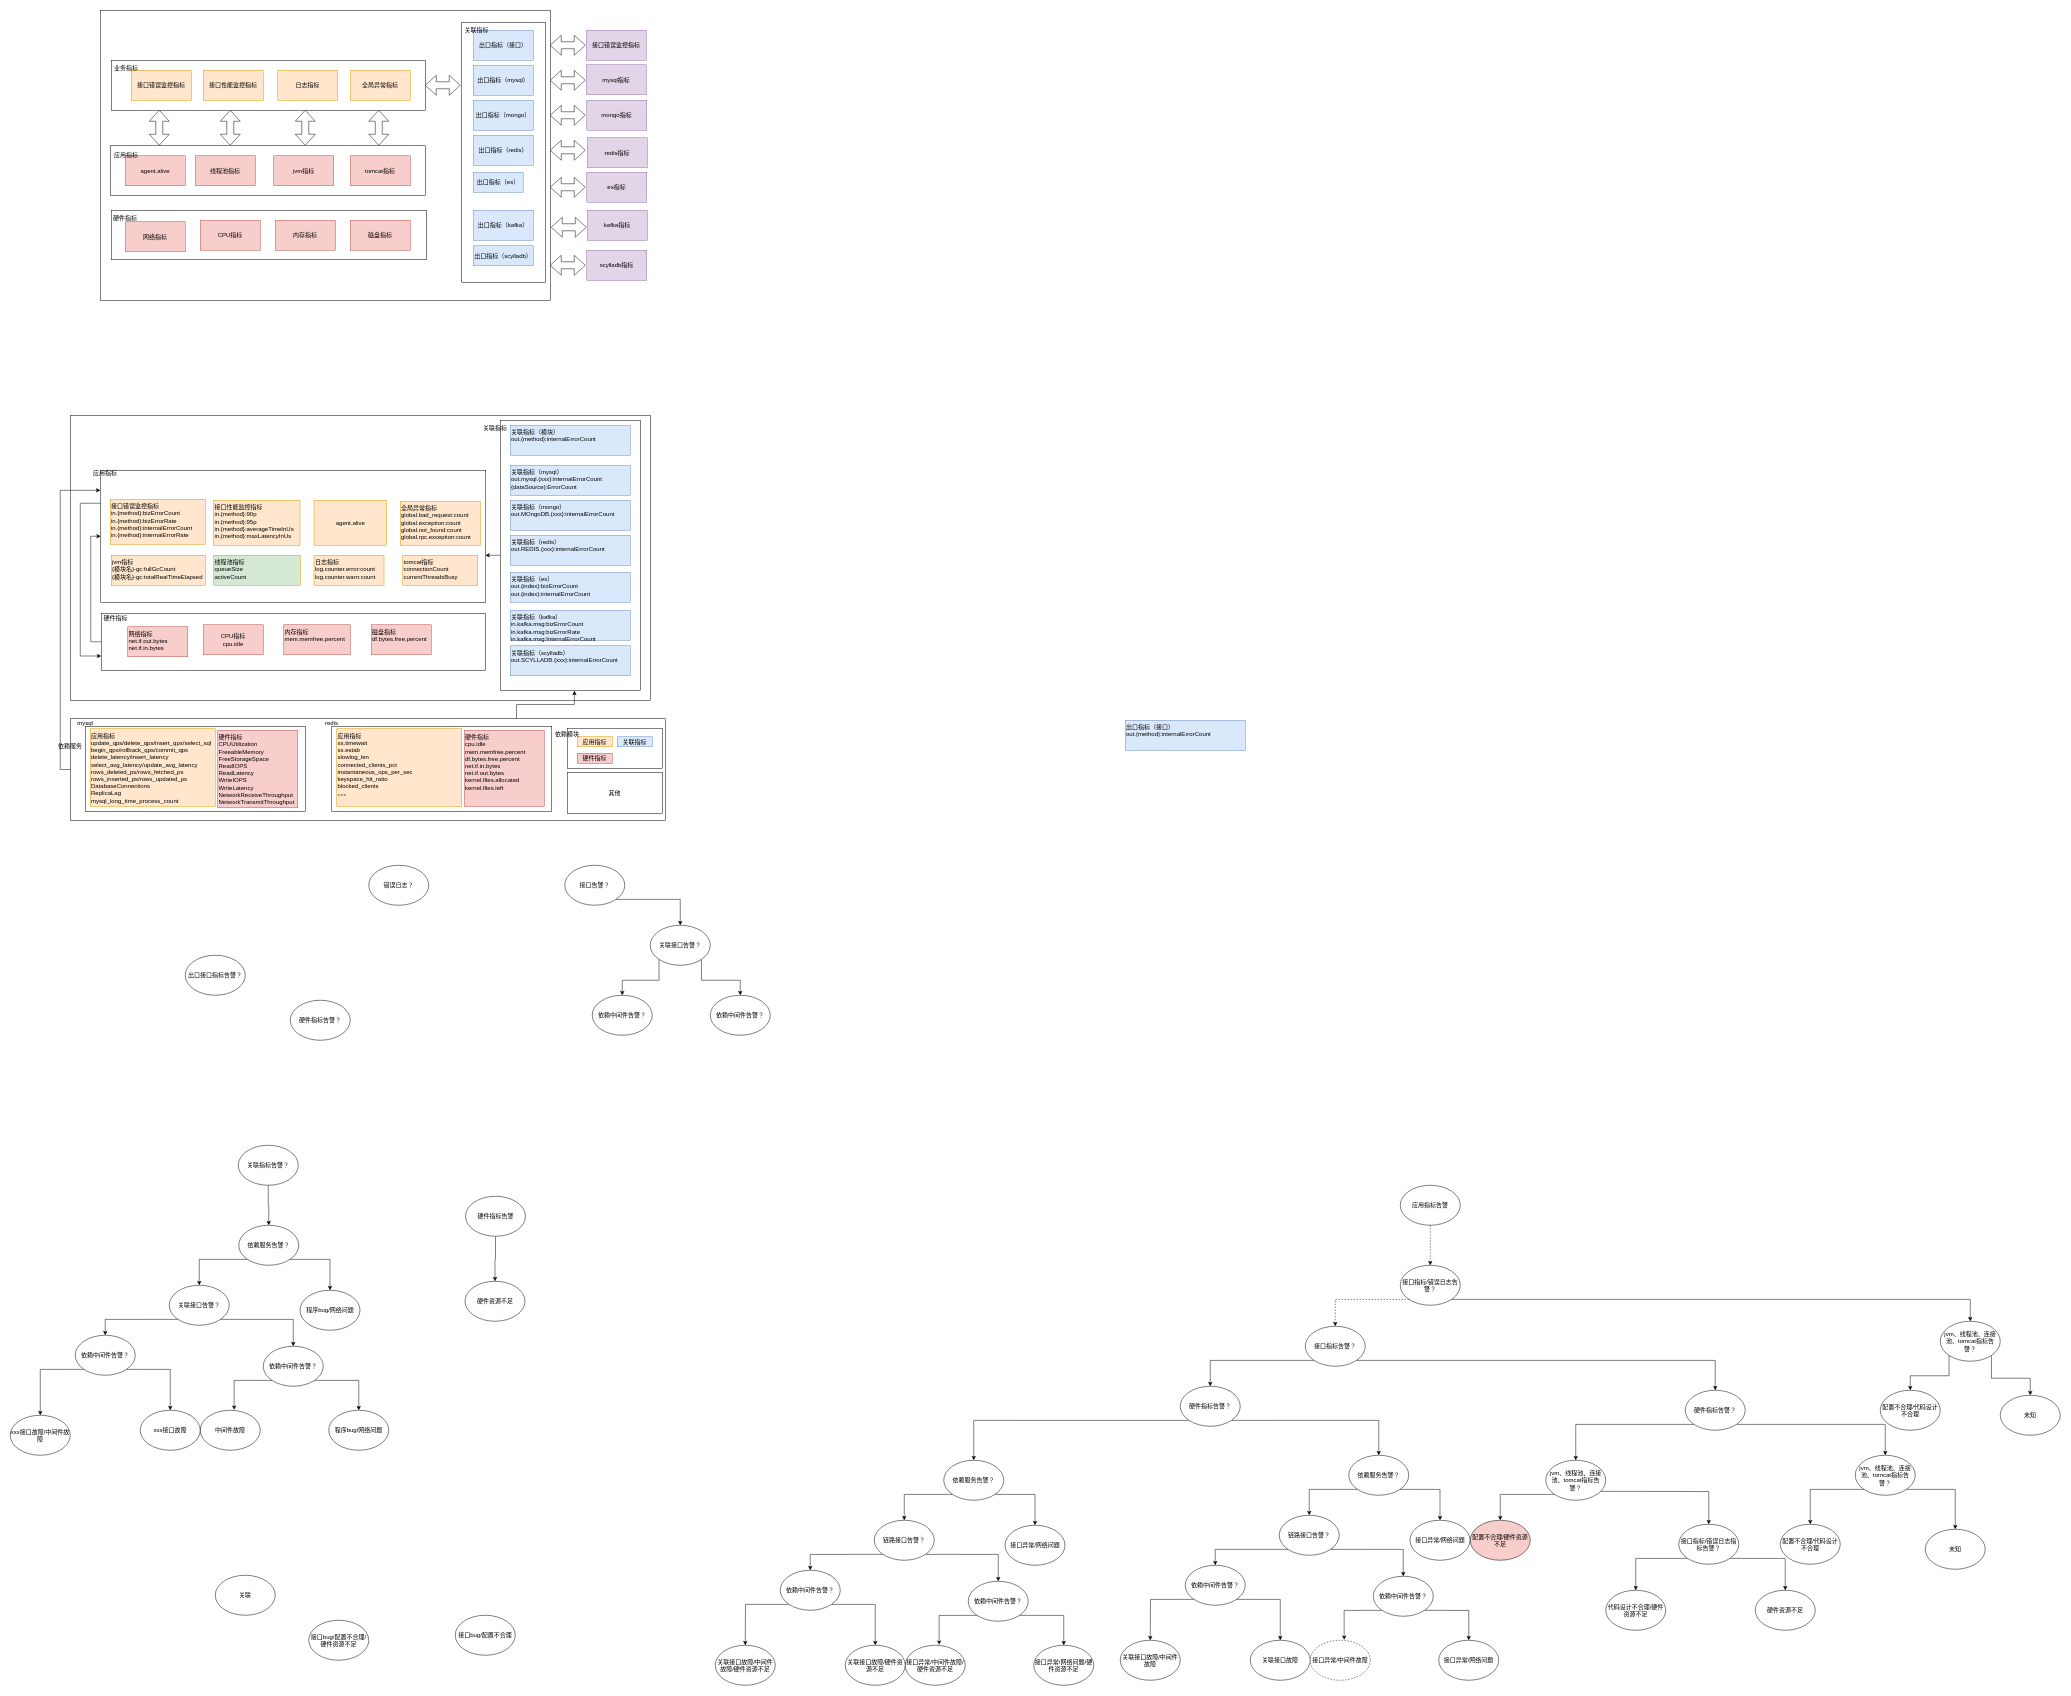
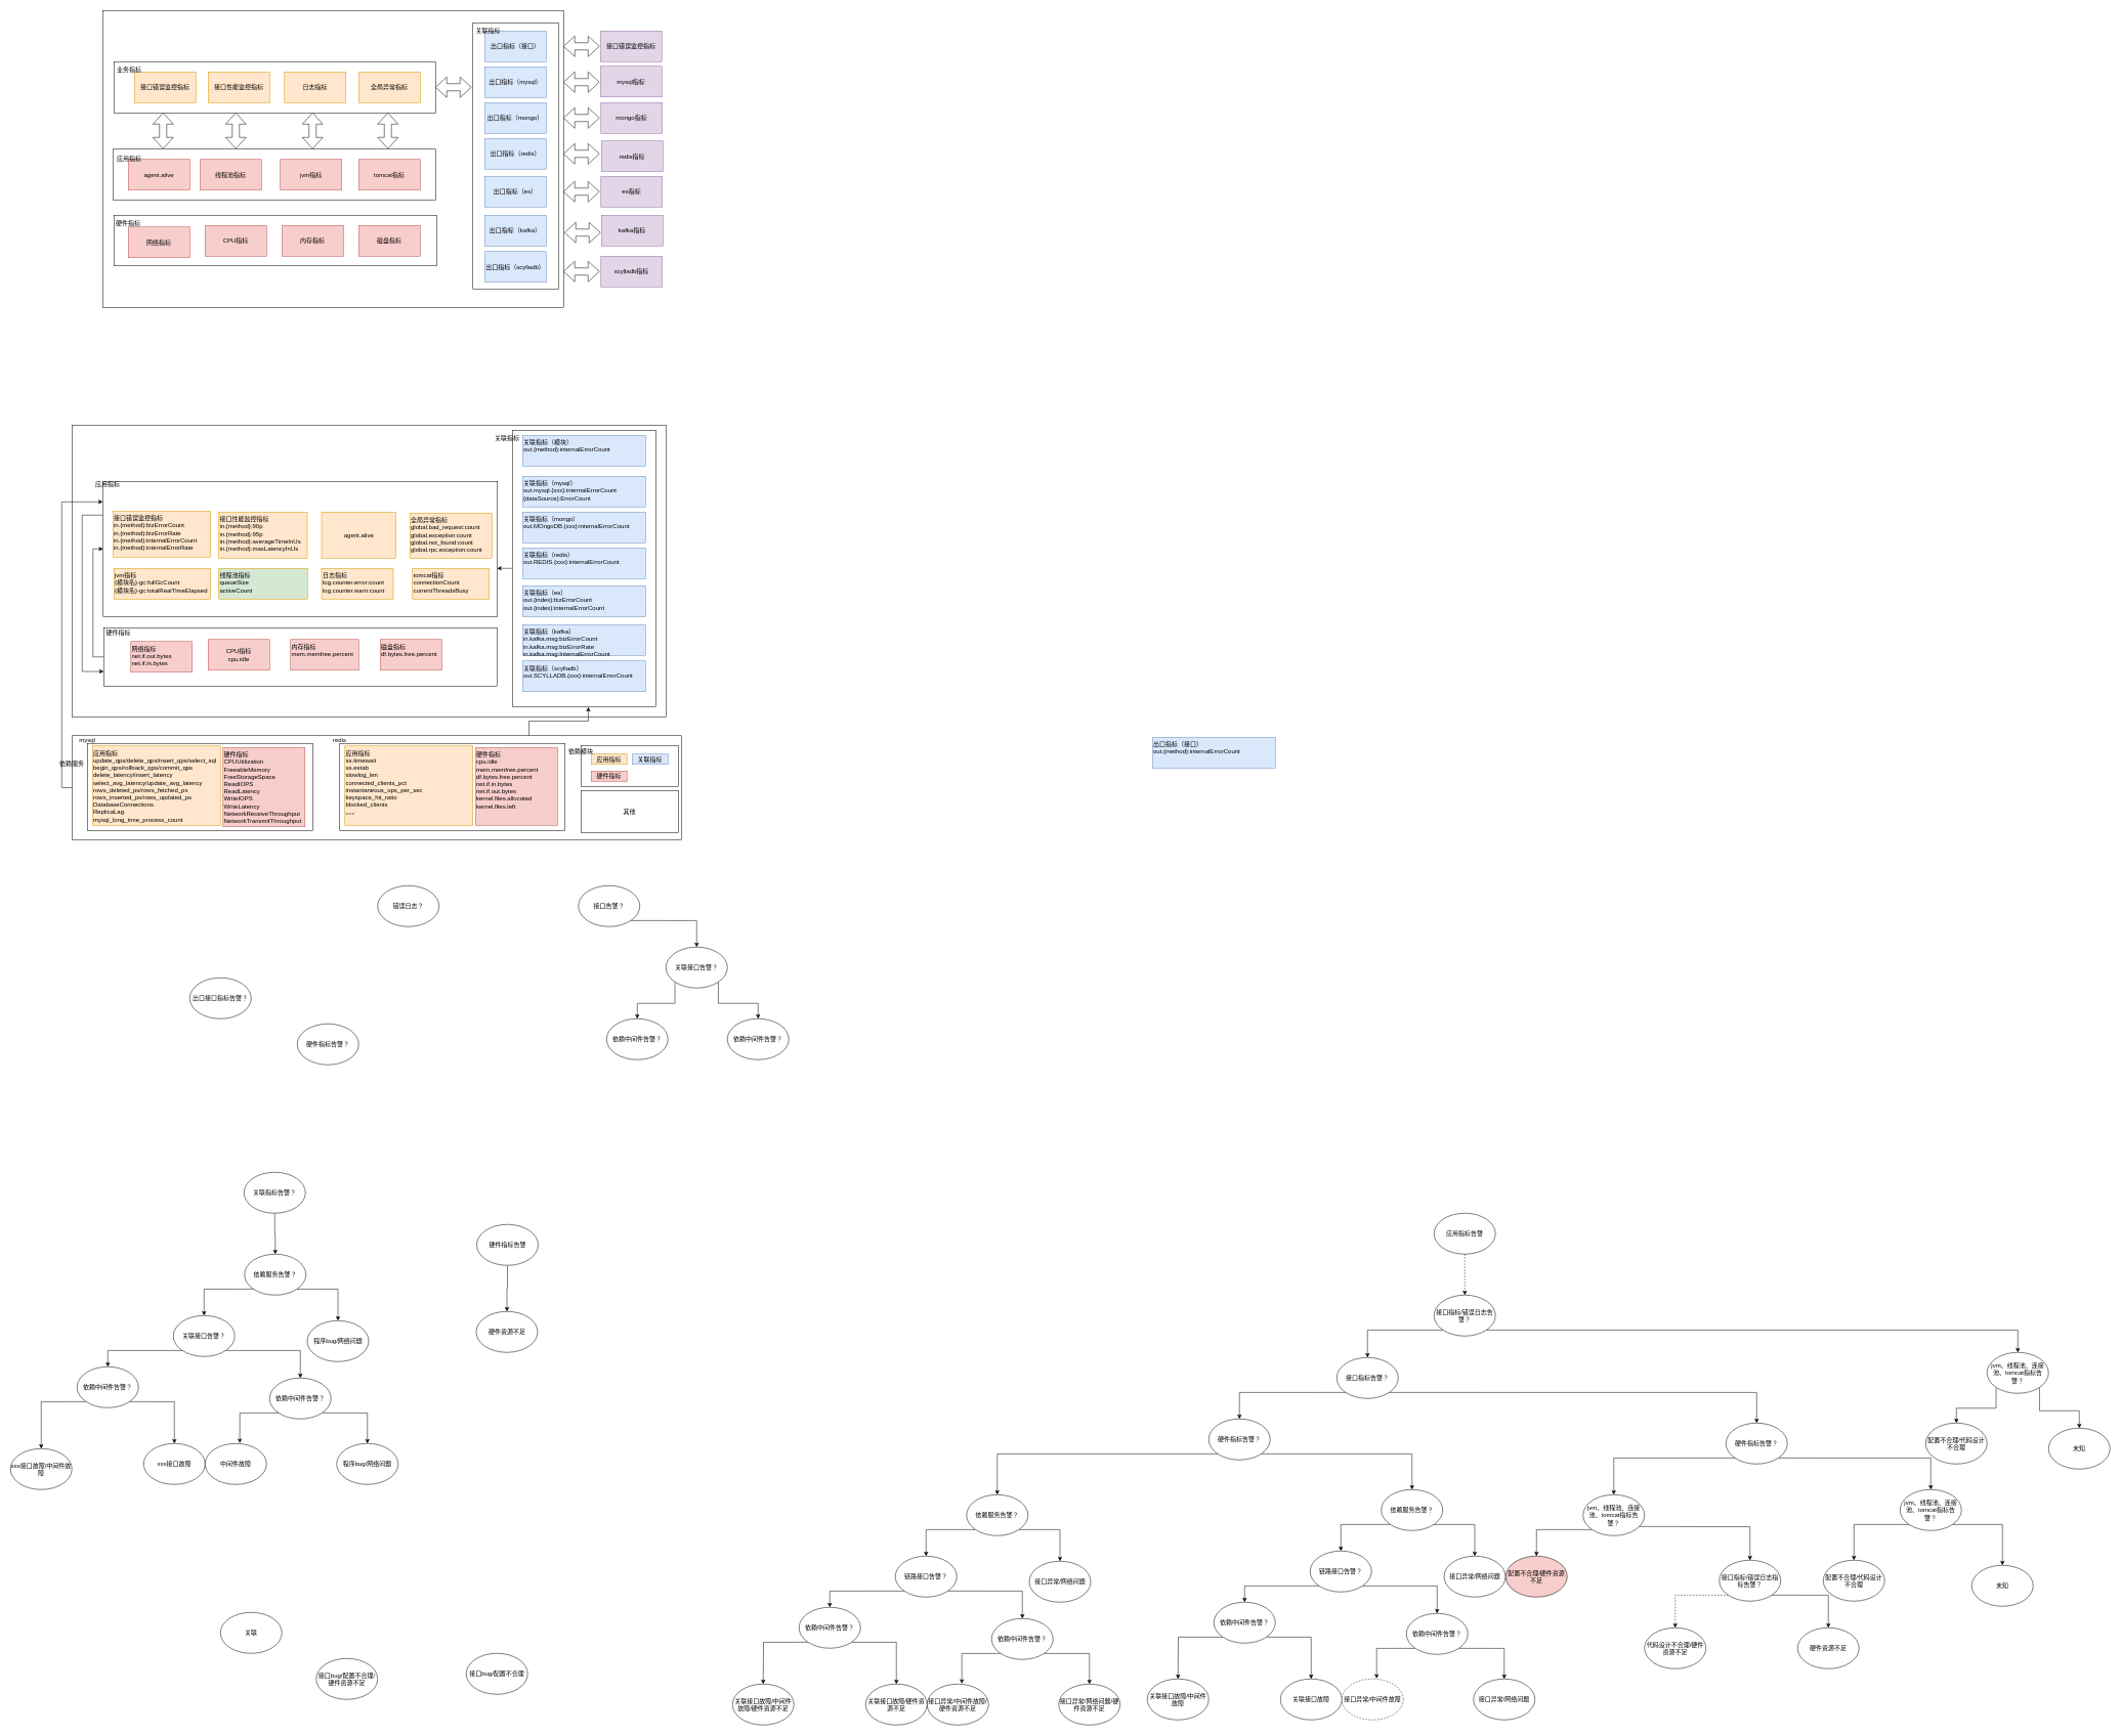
- <mxCell id="26" value="出口指标（es）" style="rounded=0;whiteSpace=wrap;html=1;fillColor=#dae8fc;strokeColor=#6c8ebf;" vertex="1" parent="1"><mxGeometry x="946" y="344" width="100" height="40" as="geometry" /></mxCell>
+ <mxCell id="26" value="出口指标（es）" style="rounded=0;whiteSpace=wrap;html=1;fillColor=#dae8fc;strokeColor=#6c8ebf;" vertex="1" parent="1"><mxGeometry x="946" y="344" width="120" height="60" as="geometry" /></mxCell>
- <mxCell id="25" value="出口指标（scylladb）" style="rounded=0;whiteSpace=wrap;html=1;fillColor=#dae8fc;strokeColor=#6c8ebf;" vertex="1" parent="1"><mxGeometry x="946" y="491" width="120" height="40" as="geometry" /></mxCell>
+ <mxCell id="25" value="出口指标（scylladb）" style="rounded=0;whiteSpace=wrap;html=1;fillColor=#dae8fc;strokeColor=#6c8ebf;" vertex="1" parent="1"><mxGeometry x="946" y="491" width="120" height="60" as="geometry" /></mxCell>
- <mxCell id="135" style="edgeStyle=orthogonalEdgeStyle;rounded=0;orthogonalLoop=1;jettySize=auto;html=1;exitX=0;exitY=1;exitDx=0;exitDy=0;dashed=1;" edge="1" parent="1" source="136" target="144"><mxGeometry relative="1" as="geometry" /></mxCell>
+ <mxCell id="135" style="edgeStyle=orthogonalEdgeStyle;rounded=0;orthogonalLoop=1;jettySize=auto;html=1;exitX=0;exitY=1;exitDx=0;exitDy=0;" edge="1" parent="1" source="136" target="144"><mxGeometry relative="1" as="geometry" /></mxCell>
- <mxCell id="151" style="edgeStyle=orthogonalEdgeStyle;rounded=0;orthogonalLoop=1;jettySize=auto;html=1;exitX=0;exitY=1;exitDx=0;exitDy=0;entryX=0.5;entryY=0;entryDx=0;entryDy=0;" edge="1" parent="1" source="153" target="155"><mxGeometry relative="1" as="geometry" /></mxCell>
+ <mxCell id="151" style="edgeStyle=orthogonalEdgeStyle;rounded=0;orthogonalLoop=1;jettySize=auto;html=1;exitX=0;exitY=1;exitDx=0;exitDy=0;entryX=0.5;entryY=0;entryDx=0;entryDy=0;dashed=1;" edge="1" parent="1" source="153" target="155"><mxGeometry relative="1" as="geometry" /></mxCell>
